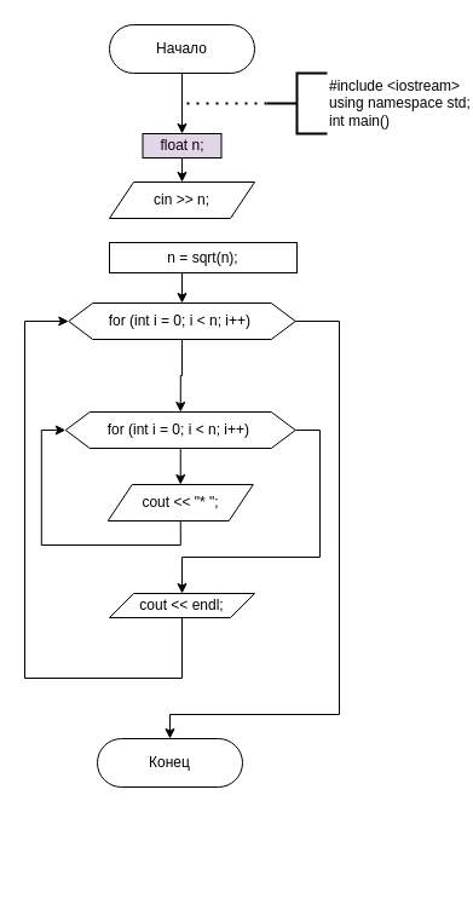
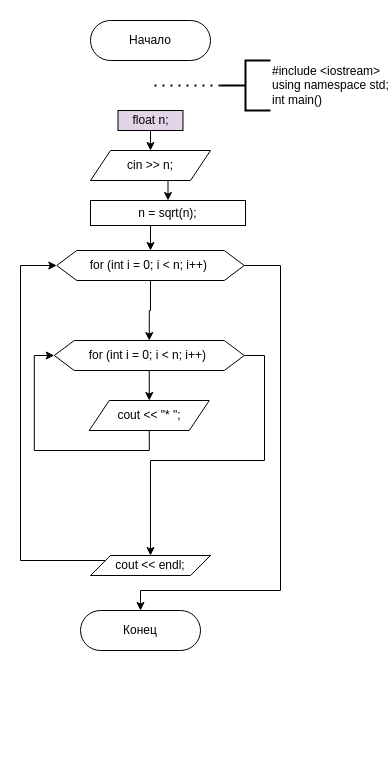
- <mxCell id="2" style="edgeStyle=orthogonalEdgeStyle;rounded=0;orthogonalLoop=1;jettySize=auto;html=1;exitX=0.5;exitY=1;exitDx=0;exitDy=0;entryX=0.5;entryY=0;entryDx=0;entryDy=0;" edge="1" parent="1" source="3" target="8"><mxGeometry relative="1" as="geometry" /></mxCell>
+ <mxCell id="10" style="edgeStyle=orthogonalEdgeStyle;rounded=0;orthogonalLoop=1;jettySize=auto;html=1;exitX=0.5;exitY=1;exitDx=0;exitDy=0;entryX=0.5;entryY=0;entryDx=0;entryDy=0;" edge="1" parent="1" source="11" target="13"><mxGeometry relative="1" as="geometry" /></mxCell>
- <mxCell id="23" value="cout &amp;lt;&amp;lt; endl;" style="shape=parallelogram;perimeter=parallelogramPerimeter;whiteSpace=wrap;html=1;fixedSize=1;" vertex="1" parent="1"><mxGeometry x="90" y="490" width="120" height="20" as="geometry" /></mxCell>
+ <mxCell id="23" value="cout &amp;lt;&amp;lt; endl;" style="shape=parallelogram;perimeter=parallelogramPerimeter;whiteSpace=wrap;html=1;fixedSize=1;" vertex="1" parent="1"><mxGeometry x="90" y="555" width="120" height="20" as="geometry" /></mxCell>
